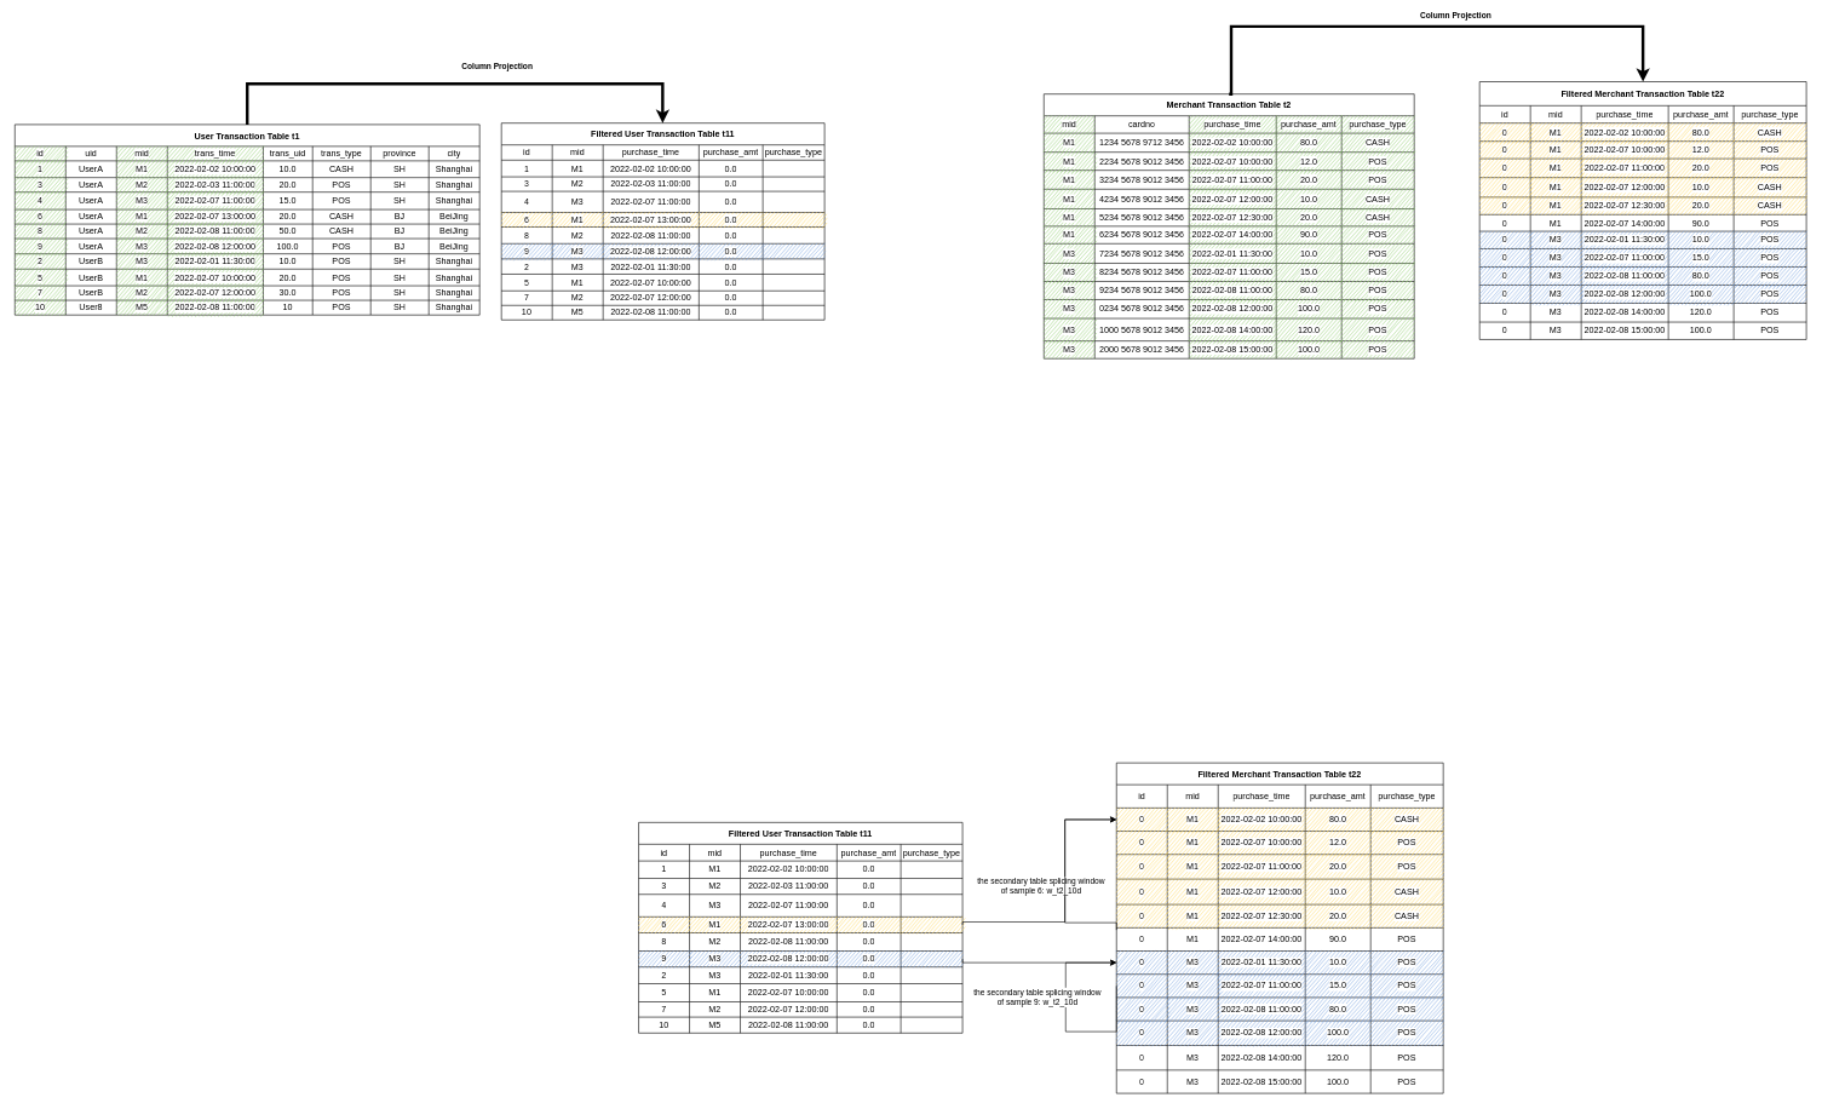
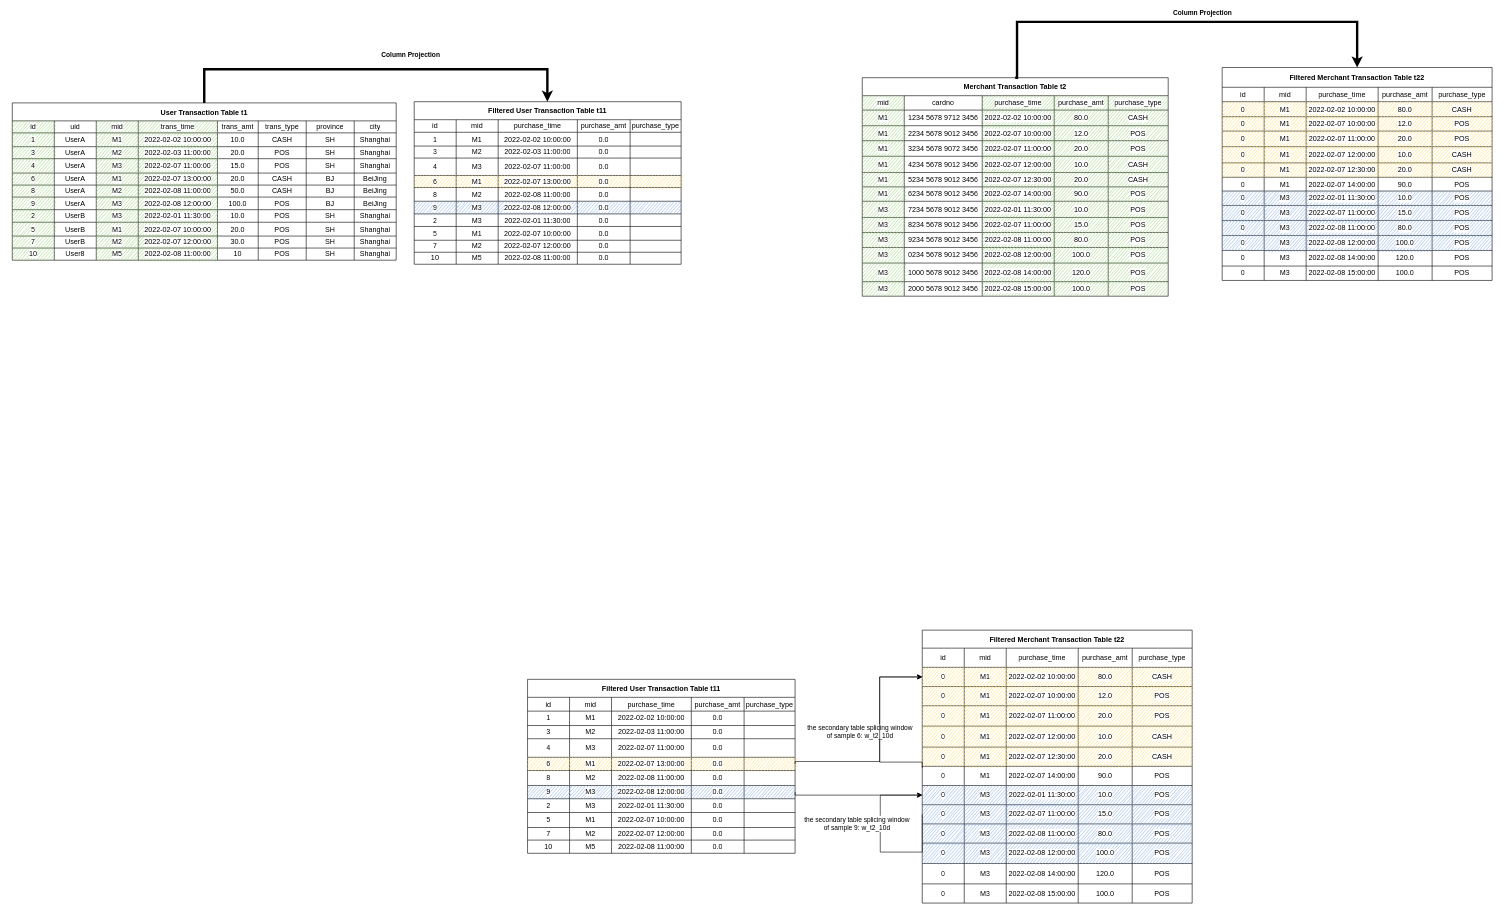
- <mxCell id="154" value="trans_uid" style="shape=partialRectangle;html=1;whiteSpace=wrap;connectable=0;fillColor=none;top=0;left=0;bottom=0;right=0;overflow=hidden;labelBackgroundColor=#FFFFFF;" parent="149" vertex="1"><mxGeometry x="342" width="68" height="20" as="geometry"><mxRectangle width="68" height="20" as="alternateBounds" /></mxGeometry></mxCell>
+ <mxCell id="154" value="trans_amt" style="shape=partialRectangle;html=1;whiteSpace=wrap;connectable=0;fillColor=none;top=0;left=0;bottom=0;right=0;overflow=hidden;labelBackgroundColor=#FFFFFF;" parent="149" vertex="1"><mxGeometry x="342" width="68" height="20" as="geometry"><mxRectangle width="68" height="20" as="alternateBounds" /></mxGeometry></mxCell>
- <mxCell id="271" value="&lt;span&gt;3234 5678 9012 3456&lt;/span&gt;" style="shape=partialRectangle;html=1;whiteSpace=wrap;connectable=0;fillColor=none;top=0;left=0;bottom=0;right=0;overflow=hidden;labelBackgroundColor=#FFFFFF;sketch=1;" parent="269" vertex="1"><mxGeometry x="70" width="130" height="26" as="geometry"><mxRectangle width="130" height="26" as="alternateBounds" /></mxGeometry></mxCell>
+ <mxCell id="271" value="&lt;span&gt;3234 5678 9072 3456&lt;/span&gt;" style="shape=partialRectangle;html=1;whiteSpace=wrap;connectable=0;fillColor=none;top=0;left=0;bottom=0;right=0;overflow=hidden;labelBackgroundColor=#FFFFFF;sketch=1;" parent="269" vertex="1"><mxGeometry x="70" width="130" height="26" as="geometry"><mxRectangle width="130" height="26" as="alternateBounds" /></mxGeometry></mxCell>
